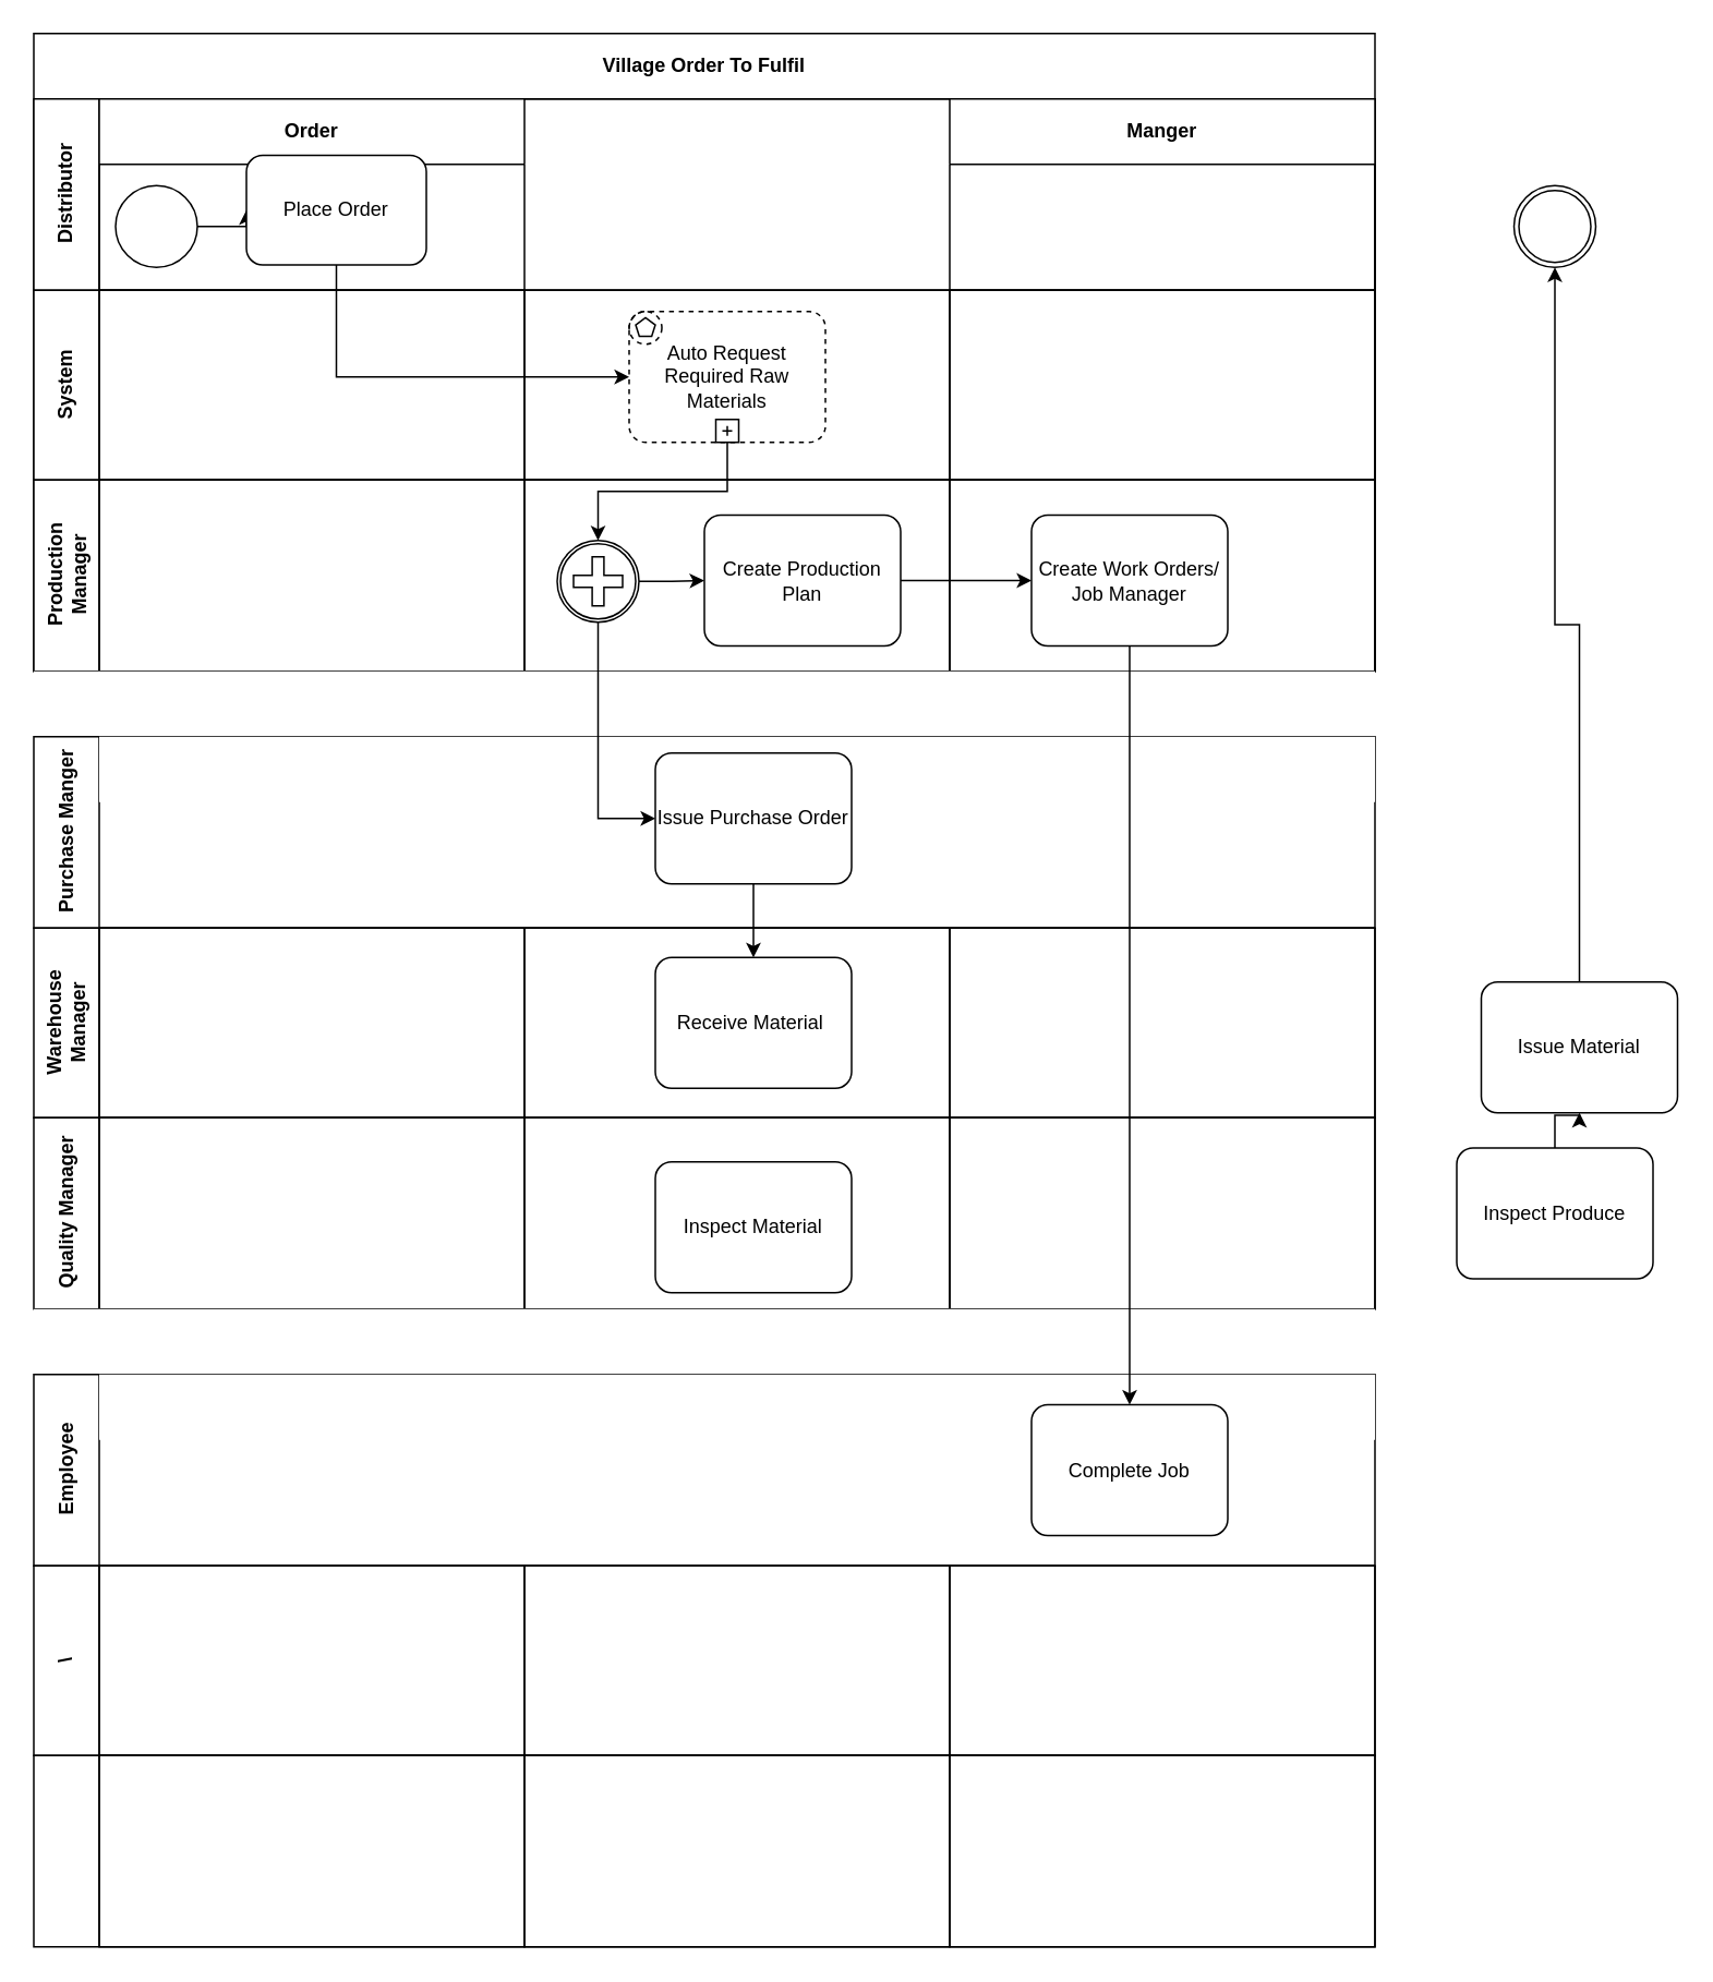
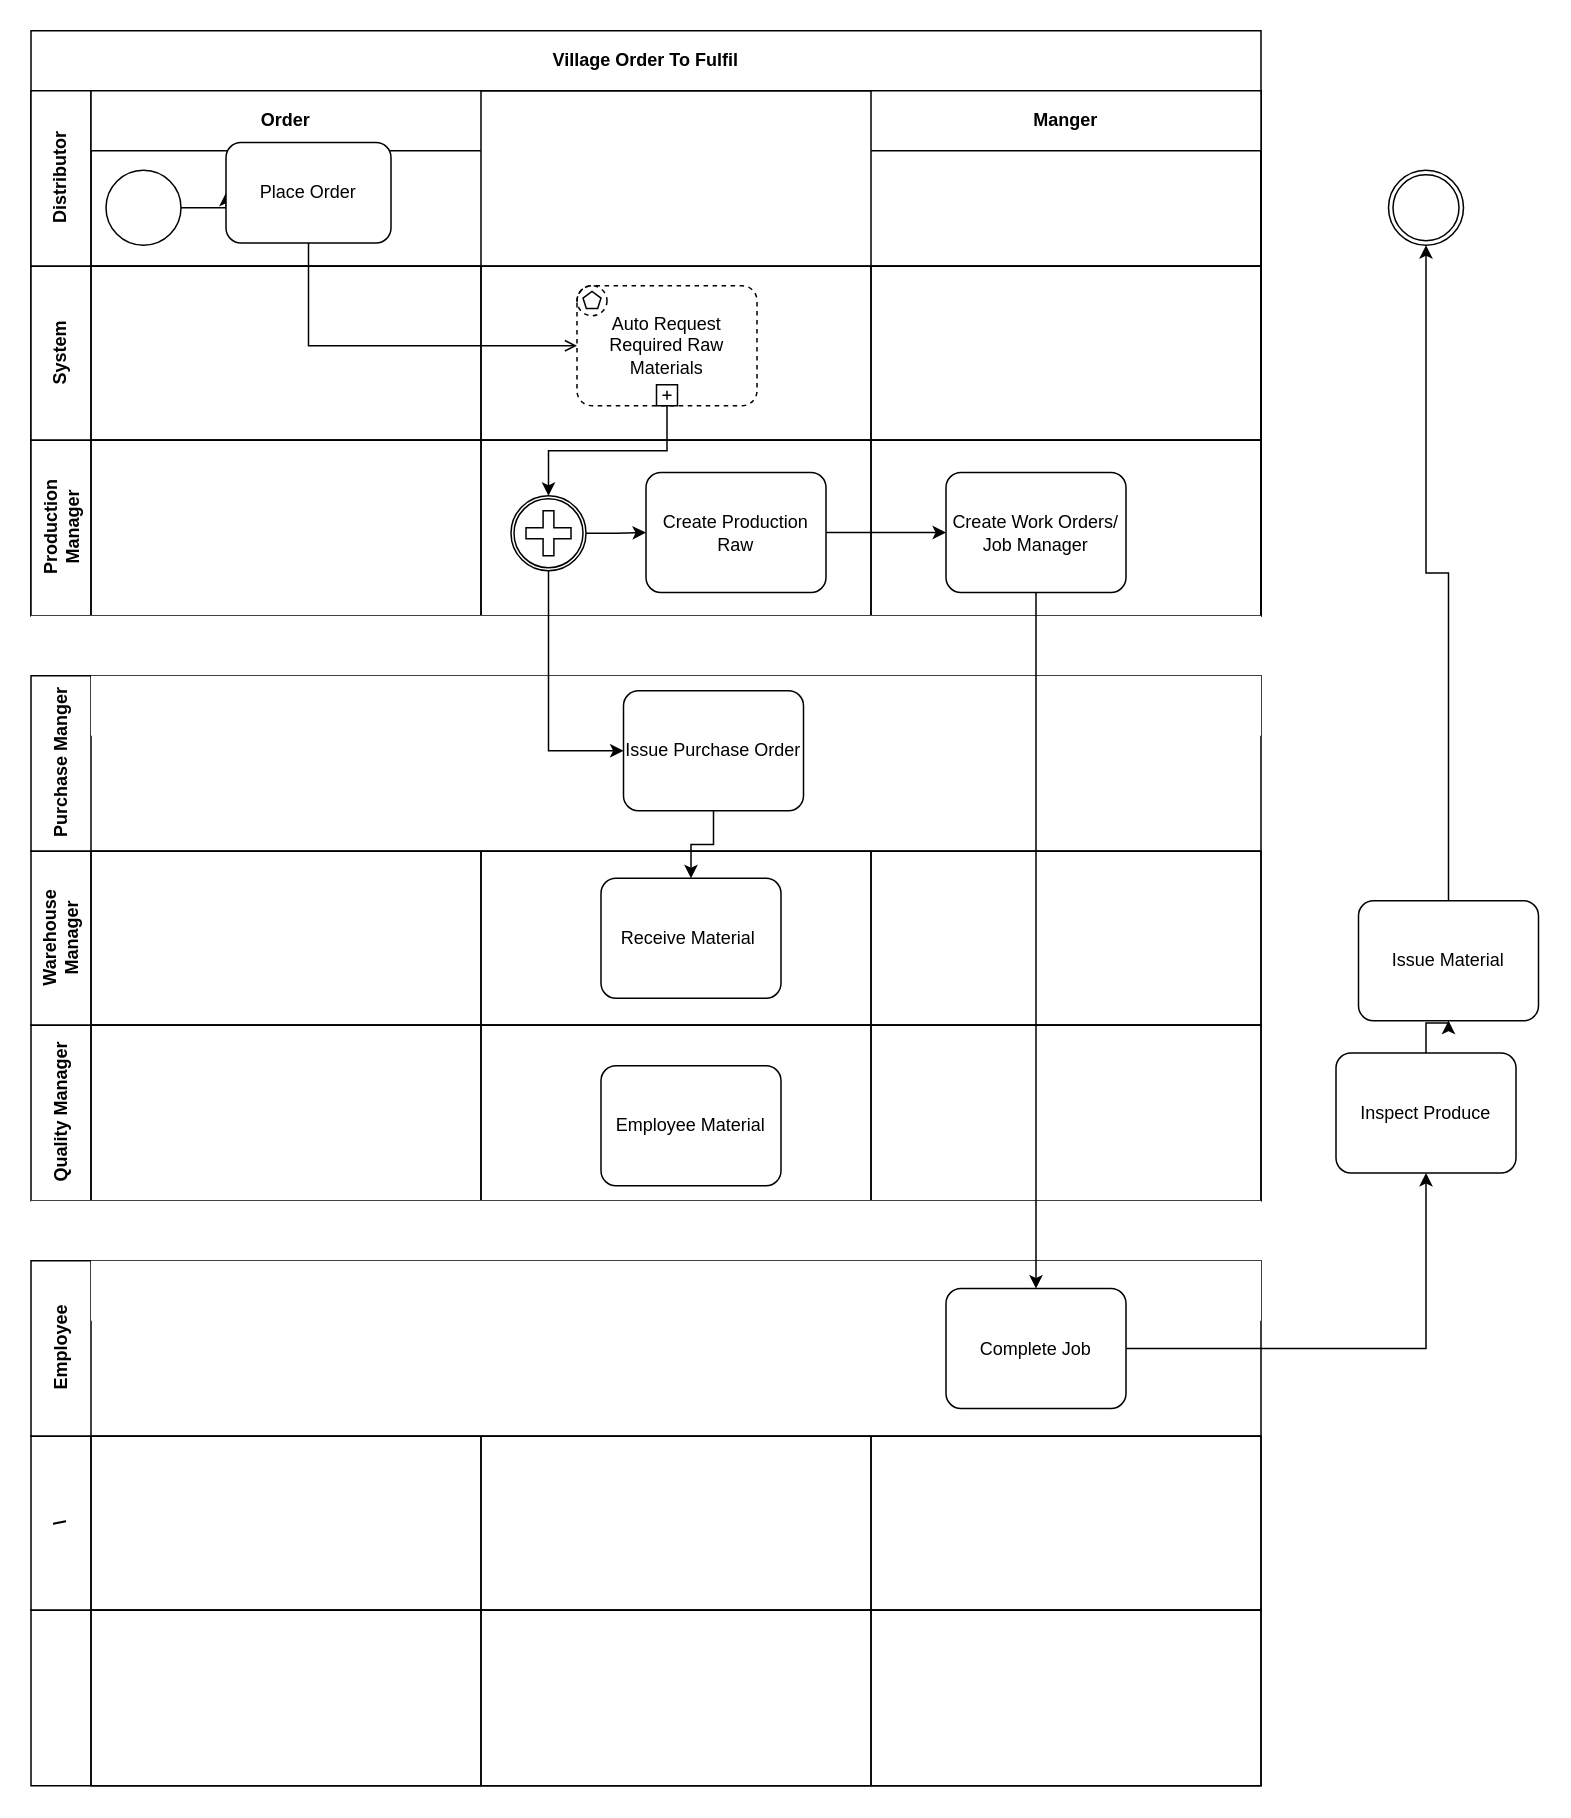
- <mxCell id="21" style="edgeStyle=orthogonalEdgeStyle;rounded=0;orthogonalLoop=1;jettySize=auto;html=1;exitX=0.5;exitY=1;exitDx=0;exitDy=0;exitPerimeter=0;entryX=0;entryY=0.5;entryDx=0;entryDy=0;entryPerimeter=0;" edge="1" parent="2" source="7" target="12"><mxGeometry relative="1" as="geometry" /></mxCell>
+ <mxCell id="21" style="edgeStyle=orthogonalEdgeStyle;rounded=0;orthogonalLoop=1;jettySize=auto;html=1;exitX=0.5;exitY=1;exitDx=0;exitDy=0;exitPerimeter=0;entryX=0;entryY=0.5;entryDx=0;entryDy=0;entryPerimeter=0;endArrow=open;" edge="1" parent="2" source="7" target="12"><mxGeometry relative="1" as="geometry" /></mxCell>
- <mxCell id="19" value="Create Production Plan" style="points=[[0.25,0,0],[0.5,0,0],[0.75,0,0],[1,0.25,0],[1,0.5,0],[1,0.75,0],[0.75,1,0],[0.5,1,0],[0.25,1,0],[0,0.75,0],[0,0.5,0],[0,0.25,0]];shape=mxgraph.bpmn.task;whiteSpace=wrap;rectStyle=rounded;size=10;taskMarker=abstract;" vertex="1" parent="16"><mxGeometry x="110" y="21.5" width="120" height="80" as="geometry" /></mxCell>
+ <mxCell id="19" value="Create Production Raw" style="points=[[0.25,0,0],[0.5,0,0],[0.75,0,0],[1,0.25,0],[1,0.5,0],[1,0.75,0],[0.75,1,0],[0.5,1,0],[0.25,1,0],[0,0.75,0],[0,0.5,0],[0,0.25,0]];shape=mxgraph.bpmn.task;whiteSpace=wrap;rectStyle=rounded;size=10;taskMarker=abstract;" vertex="1" parent="16"><mxGeometry x="110" y="21.5" width="120" height="80" as="geometry" /></mxCell>
- <mxCell id="27" value="Issue Purchase Order" style="points=[[0.25,0,0],[0.5,0,0],[0.75,0,0],[1,0.25,0],[1,0.5,0],[1,0.75,0],[0.75,1,0],[0.5,1,0],[0.25,1,0],[0,0.75,0],[0,0.5,0],[0,0.25,0]];shape=mxgraph.bpmn.task;whiteSpace=wrap;rectStyle=rounded;size=10;taskMarker=abstract;" vertex="1" parent="26"><mxGeometry x="80" y="10" width="120" height="80" as="geometry" /></mxCell>
+ <mxCell id="27" value="Issue Purchase Order" style="points=[[0.25,0,0],[0.5,0,0],[0.75,0,0],[1,0.25,0],[1,0.5,0],[1,0.75,0],[0.75,1,0],[0.5,1,0],[0.25,1,0],[0,0.75,0],[0,0.5,0],[0,0.25,0]];shape=mxgraph.bpmn.task;whiteSpace=wrap;rectStyle=rounded;size=10;taskMarker=abstract;" vertex="1" parent="26"><mxGeometry x="95" y="10" width="120" height="80" as="geometry" /></mxCell>
- <mxCell id="37" value="Inspect Material" style="points=[[0.25,0,0],[0.5,0,0],[0.75,0,0],[1,0.25,0],[1,0.5,0],[1,0.75,0],[0.75,1,0],[0.5,1,0],[0.25,1,0],[0,0.75,0],[0,0.5,0],[0,0.25,0]];shape=mxgraph.bpmn.task;whiteSpace=wrap;rectStyle=rounded;size=10;taskMarker=abstract;" vertex="1" parent="36"><mxGeometry x="80" y="27" width="120" height="80" as="geometry" /></mxCell>
+ <mxCell id="37" value="Employee Material" style="points=[[0.25,0,0],[0.5,0,0],[0.75,0,0],[1,0.25,0],[1,0.5,0],[1,0.75,0],[0.75,1,0],[0.5,1,0],[0.25,1,0],[0,0.75,0],[0,0.5,0],[0,0.25,0]];shape=mxgraph.bpmn.task;whiteSpace=wrap;rectStyle=rounded;size=10;taskMarker=abstract;" vertex="1" parent="36"><mxGeometry x="80" y="27" width="120" height="80" as="geometry" /></mxCell>
+ <mxCell id="57" value="" style="edgeStyle=orthogonalEdgeStyle;rounded=0;orthogonalLoop=1;jettySize=auto;html=1;" edge="1" parent="1" source="48" target="59"><mxGeometry relative="1" as="geometry" /></mxCell>
